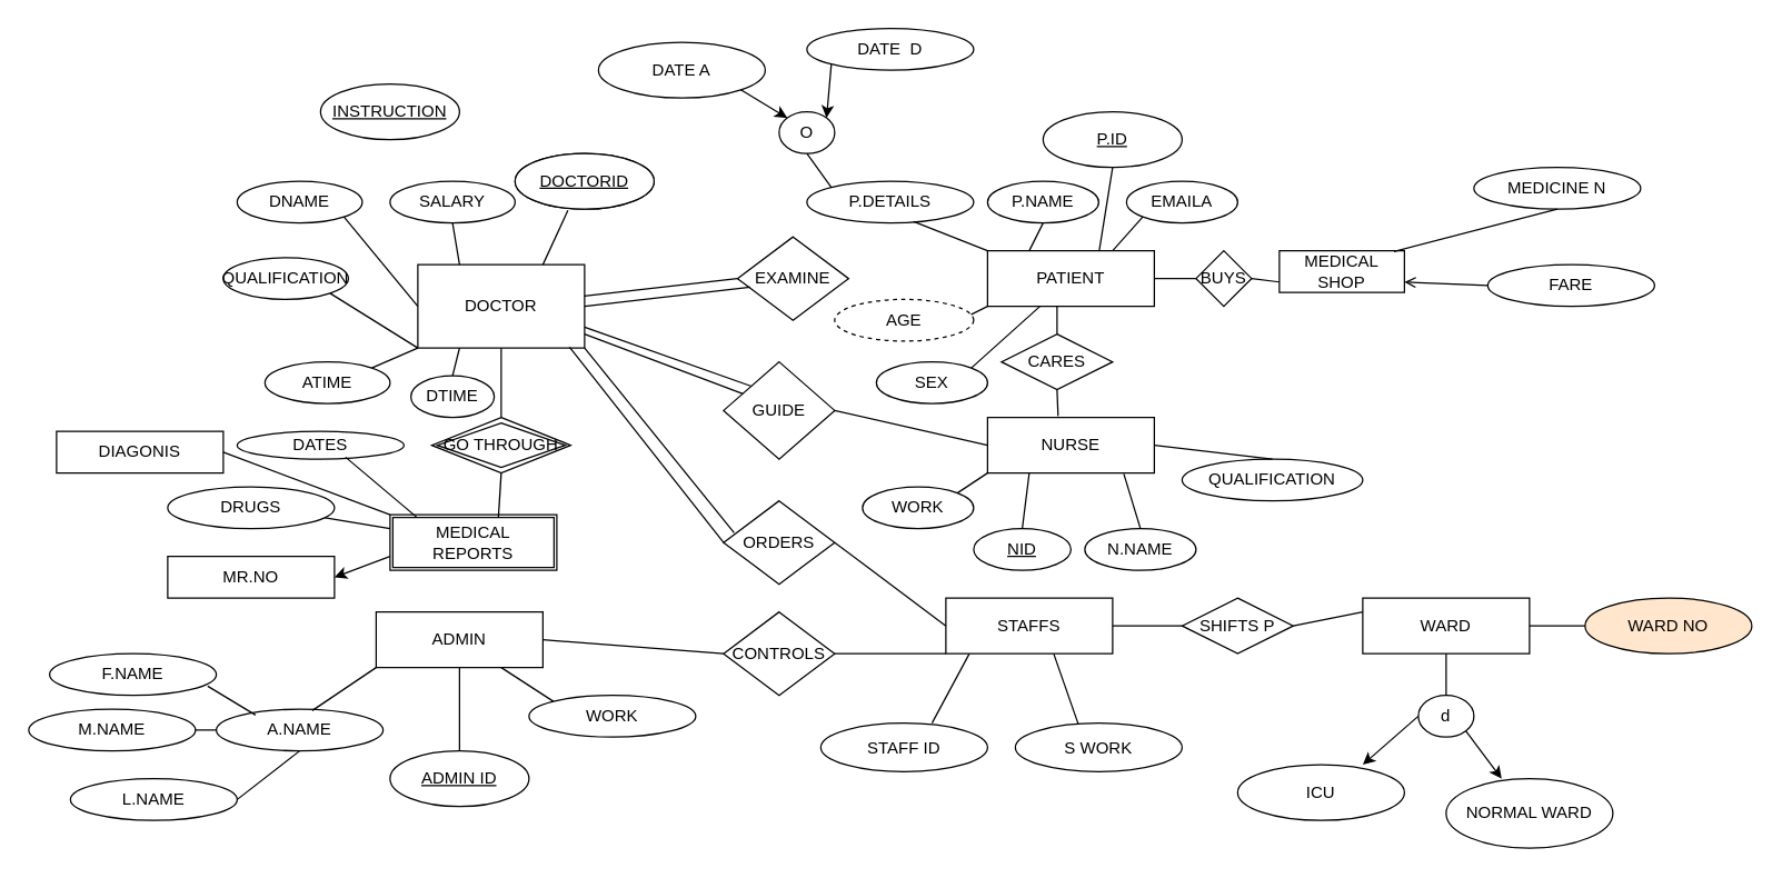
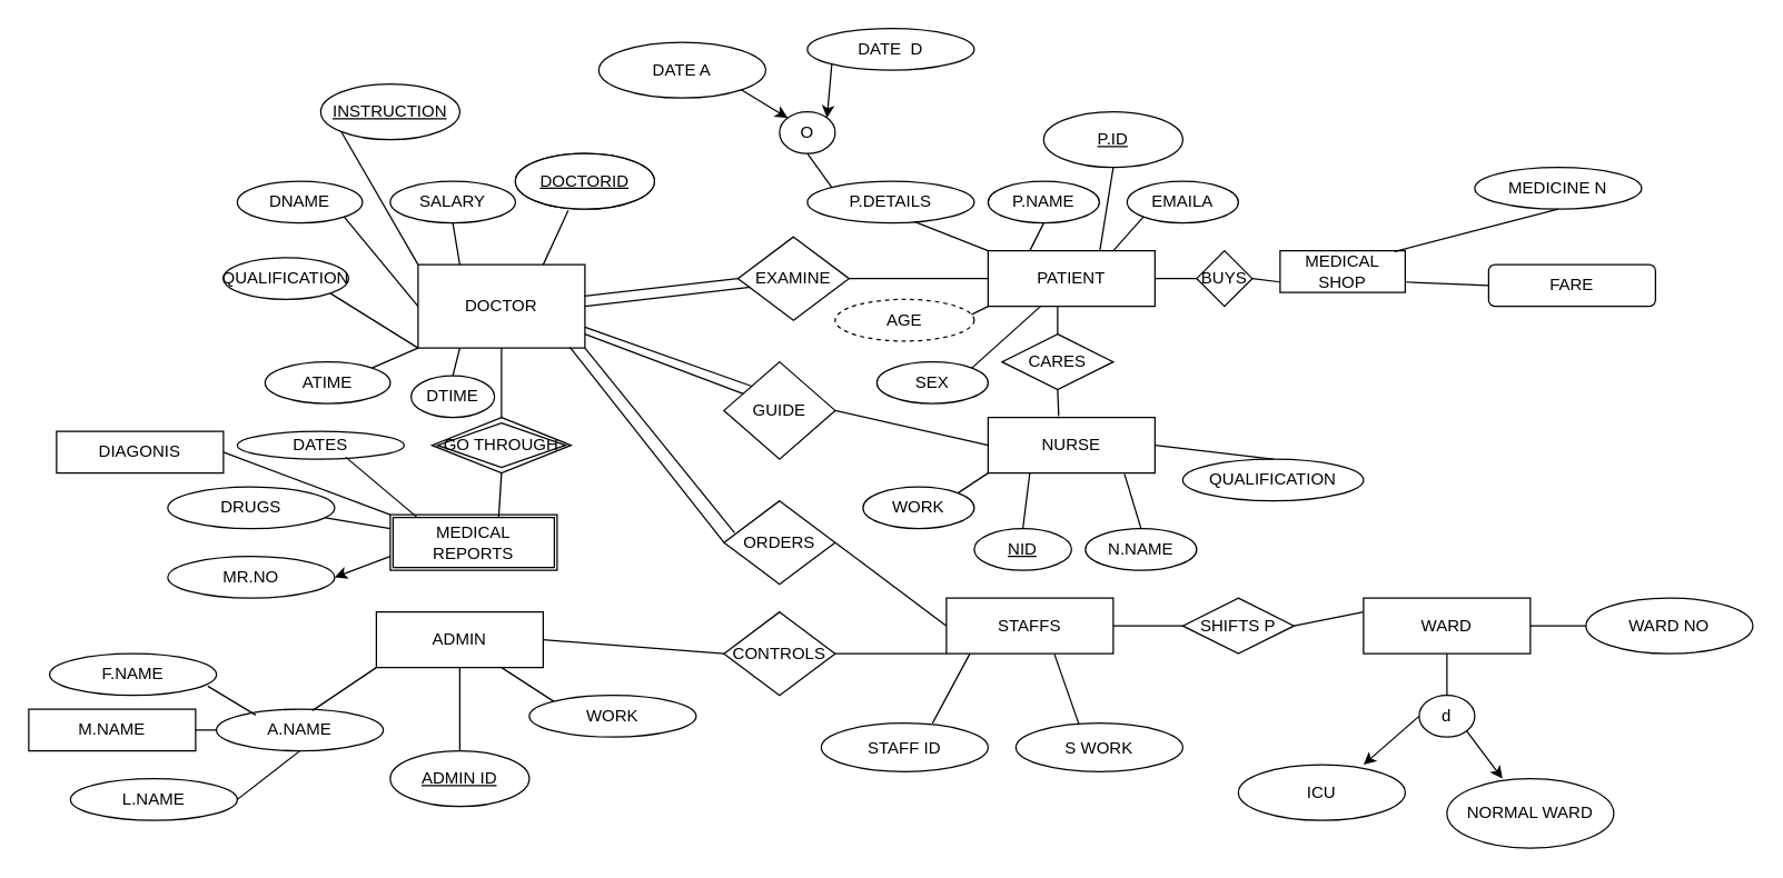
+ <mxCell id="103" value="" style="endArrow=none;html=1;rounded=0;exitX=0;exitY=0;exitDx=0;exitDy=0;entryX=0;entryY=1;entryDx=0;entryDy=0;" edge="1" parent="1" source="2" target="102"><mxGeometry width="50" height="50" relative="1" as="geometry"><mxPoint x="640" y="290" as="sourcePoint" /><mxPoint x="690" y="240" as="targetPoint" /></mxGeometry></mxCell>
+ <mxCell id="18" value="" style="endArrow=none;html=1;rounded=0;exitX=1;exitY=0.5;exitDx=0;exitDy=0;entryX=0;entryY=0.5;entryDx=0;entryDy=0;" parent="1" source="3" target="7" edge="1"><mxGeometry width="50" height="50" relative="1" as="geometry"><mxPoint x="600" y="360" as="sourcePoint" /><mxPoint x="650" y="310" as="targetPoint" /></mxGeometry></mxCell>
- <mxCell id="111" value="" style="endArrow=open;html=1;rounded=0;entryX=1;entryY=0.75;entryDx=0;entryDy=0;exitX=0;exitY=0.5;exitDx=0;exitDy=0;" edge="1" parent="1" source="109" target="26"><mxGeometry width="50" height="50" relative="1" as="geometry"><mxPoint x="640" y="290" as="sourcePoint" /><mxPoint x="690" y="240" as="targetPoint" /></mxGeometry></mxCell>
+ <mxCell id="111" value="" style="endArrow=none;html=1;rounded=0;entryX=1;entryY=0.75;entryDx=0;entryDy=0;exitX=0;exitY=0.5;exitDx=0;exitDy=0;" edge="1" parent="1" source="109" target="26"><mxGeometry width="50" height="50" relative="1" as="geometry"><mxPoint x="640" y="290" as="sourcePoint" /><mxPoint x="690" y="240" as="targetPoint" /></mxGeometry></mxCell>
- <mxCell id="109" value="FARE" style="ellipse;whiteSpace=wrap;html=1;" vertex="1" parent="1"><mxGeometry x="1070" y="190" width="120" height="30" as="geometry" /></mxCell>
+ <mxCell id="109" value="FARE" style="whiteSpace=wrap;html=1;rounded=1;" vertex="1" parent="1"><mxGeometry x="1070" y="190" width="120" height="30" as="geometry" /></mxCell>
- <mxCell id="58" value="MR.NO" style="whiteSpace=wrap;html=1;rounded=0;" vertex="1" parent="1"><mxGeometry x="120" y="400" width="120" height="30" as="geometry" /></mxCell>
+ <mxCell id="58" value="MR.NO" style="ellipse;whiteSpace=wrap;html=1;" vertex="1" parent="1"><mxGeometry x="120" y="400" width="120" height="30" as="geometry" /></mxCell>
- <mxCell id="112" value="WARD NO" style="ellipse;whiteSpace=wrap;html=1;fillColor=#ffe6cc;" vertex="1" parent="1"><mxGeometry x="1140" y="430" width="120" height="40" as="geometry" /></mxCell>
+ <mxCell id="112" value="WARD NO" style="ellipse;whiteSpace=wrap;html=1;" vertex="1" parent="1"><mxGeometry x="1140" y="430" width="120" height="40" as="geometry" /></mxCell>
- <mxCell id="67" value="M.NAME" style="ellipse;whiteSpace=wrap;html=1;" vertex="1" parent="1"><mxGeometry x="20" y="510" width="120" height="30" as="geometry" /></mxCell>
+ <mxCell id="67" value="M.NAME" style="whiteSpace=wrap;html=1;rounded=0;" vertex="1" parent="1"><mxGeometry x="20" y="510" width="120" height="30" as="geometry" /></mxCell>
